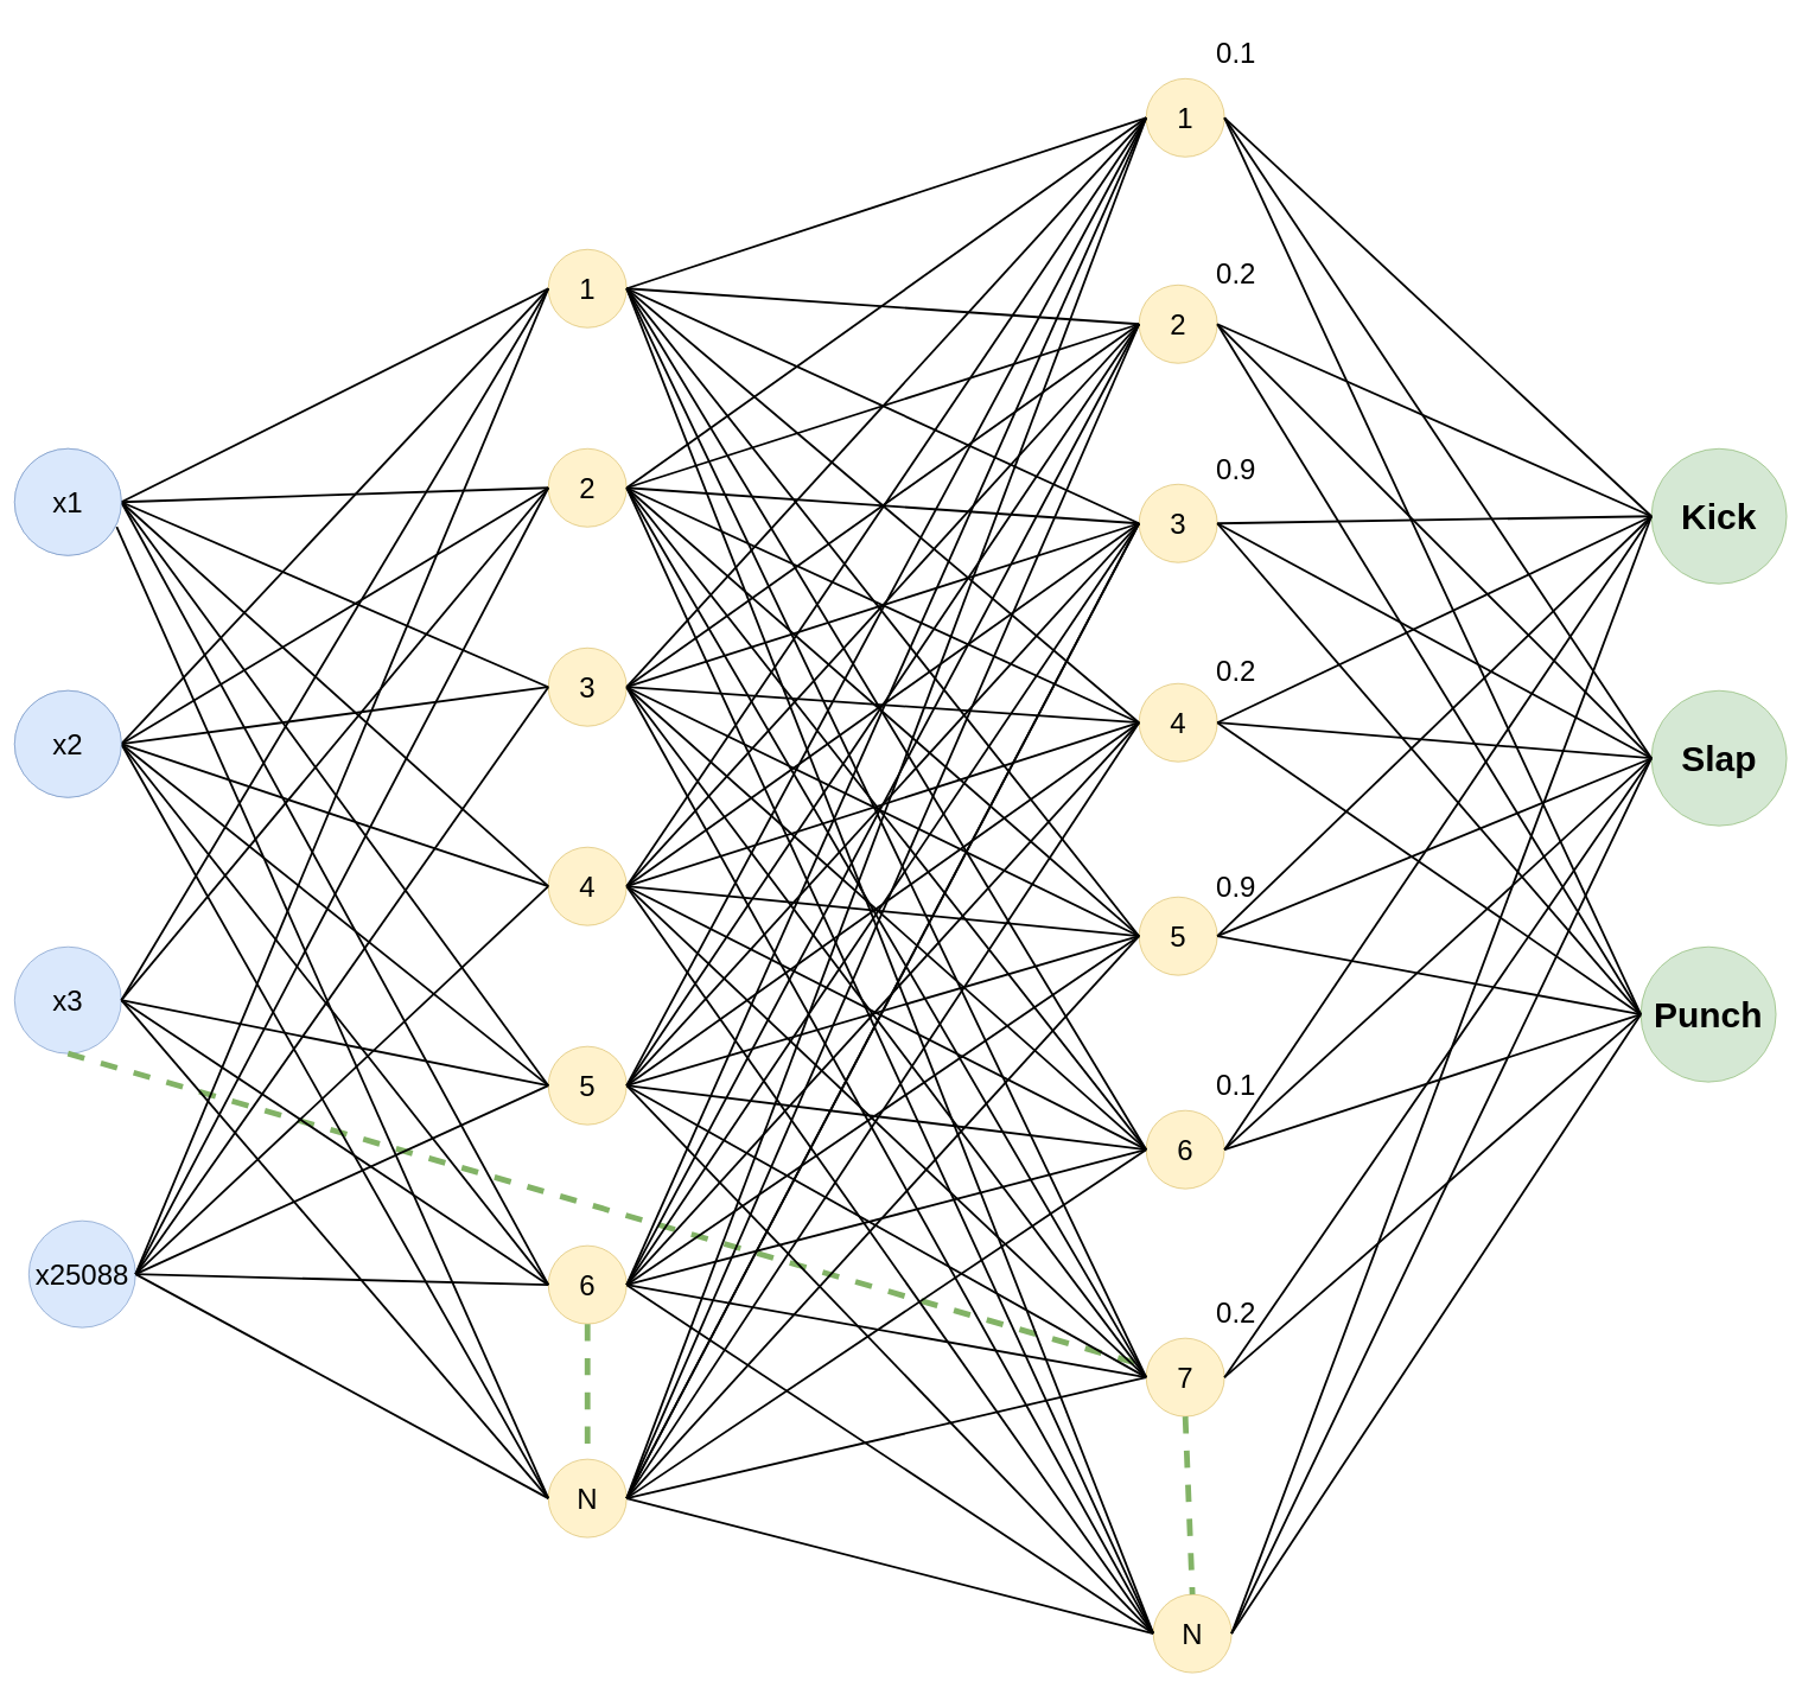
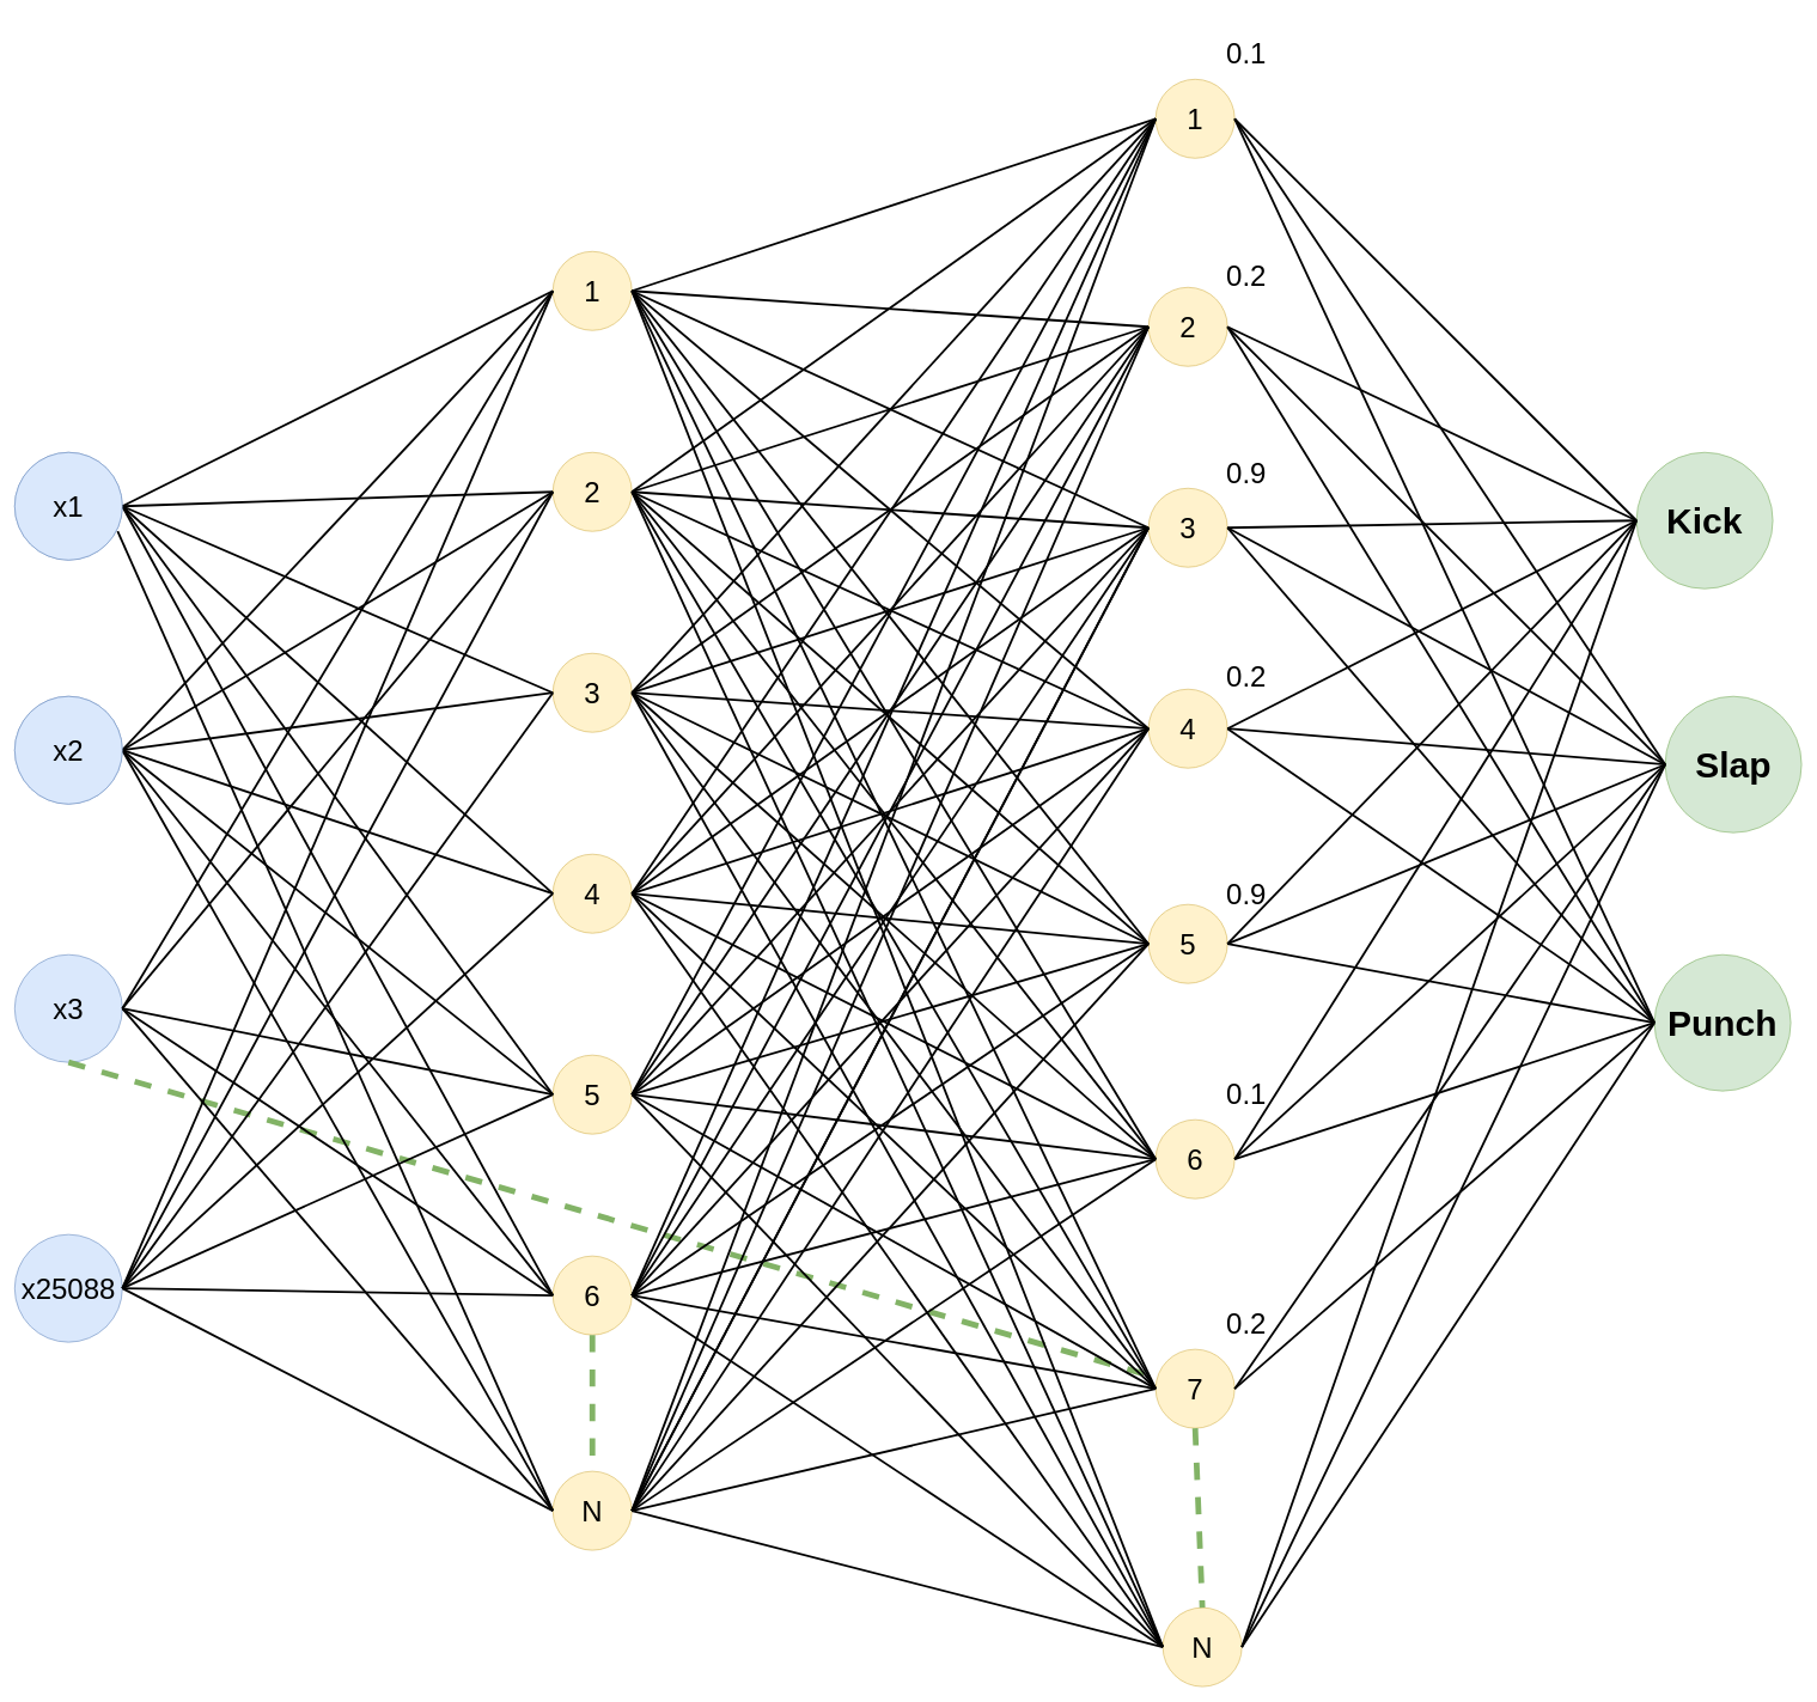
- <mxCell id="22" value="&lt;font size=&quot;1&quot;&gt;&lt;b style=&quot;font-size: 50px&quot;&gt;Kick&lt;/b&gt;&lt;/font&gt;" style="ellipse;whiteSpace=wrap;html=1;aspect=fixed;fillColor=#d5e8d4;strokeColor=#82b366;" vertex="1" parent="1"><mxGeometry x="2320" y="630" width="190" height="190" as="geometry" /></mxCell>
+ <mxCell id="22" value="&lt;font size=&quot;1&quot;&gt;&lt;b style=&quot;font-size: 50px&quot;&gt;Kick&lt;/b&gt;&lt;/font&gt;" style="ellipse;whiteSpace=wrap;html=1;aspect=fixed;fillColor=#d5e8d4;strokeColor=#82b366;" vertex="1" parent="1"><mxGeometry x="2280" y="630" width="190" height="190" as="geometry" /></mxCell>
- <mxCell id="12" value="&lt;span style=&quot;font-size: 40px&quot;&gt;x25088&lt;/span&gt;" style="ellipse;whiteSpace=wrap;html=1;aspect=fixed;fillColor=#dae8fc;strokeColor=#6c8ebf;shadow=0;sketch=0;" vertex="1" parent="1"><mxGeometry x="40" y="1715" width="150" height="150" as="geometry" /></mxCell>
+ <mxCell id="12" value="&lt;span style=&quot;font-size: 40px&quot;&gt;x25088&lt;/span&gt;" style="ellipse;whiteSpace=wrap;html=1;aspect=fixed;fillColor=#dae8fc;strokeColor=#6c8ebf;shadow=0;sketch=0;" vertex="1" parent="1"><mxGeometry x="20" y="1720" width="150" height="150" as="geometry" /></mxCell>
